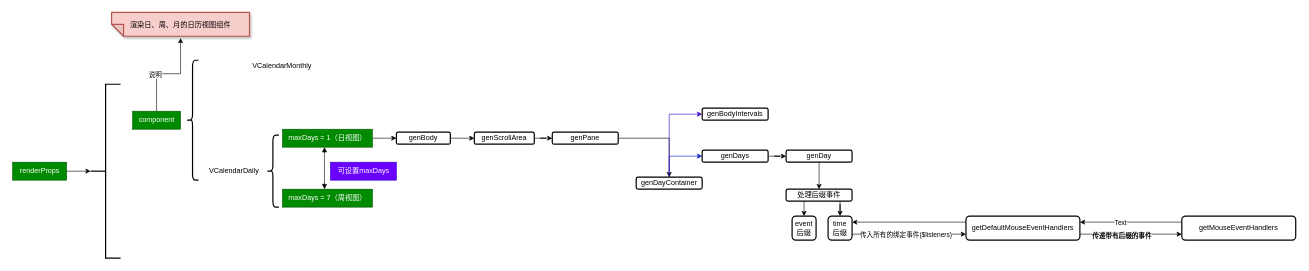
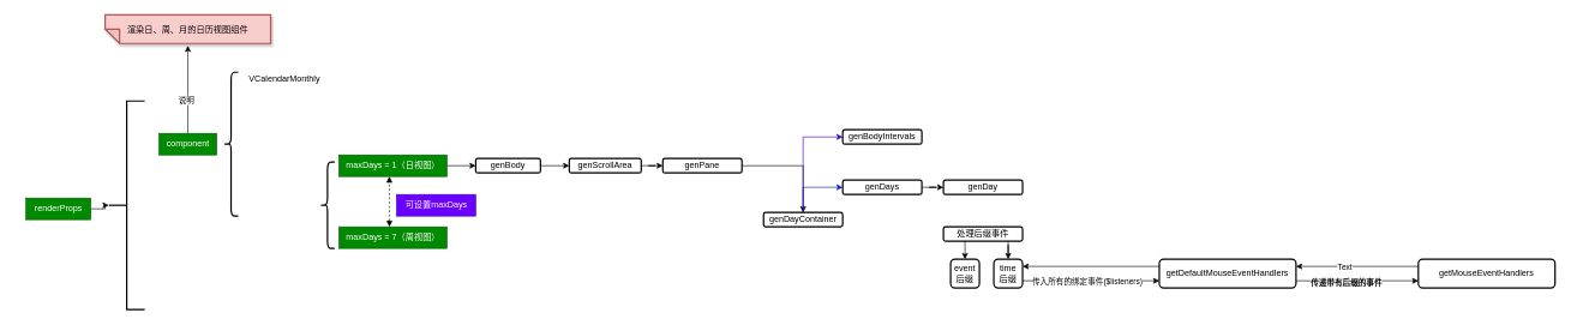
- <mxCell id="8" value="&lt;div style=&quot;text-align: justify;&quot;&gt;&lt;span style=&quot;background-color: initial;&quot;&gt;渲染日、周、月的日历视图组件&lt;/span&gt;&lt;/div&gt;" style="shape=note;whiteSpace=wrap;html=1;backgroundOutline=1;darkOpacity=0.05;fillColor=#f8cecc;strokeColor=#b85450;fillStyle=auto;direction=west;gradientDirection=north;shadow=1;size=20;pointerEvents=1;strokeWidth=2;perimeterSpacing=3;sketch=0;spacingTop=1;spacing=30;" vertex="1" parent="1"><mxGeometry x="185" y="20" width="230" height="40" as="geometry" /></mxCell>
+ <mxCell id="8" value="&lt;div style=&quot;text-align: justify;&quot;&gt;&lt;span style=&quot;background-color: initial;&quot;&gt;渲染日、周、月的日历视图组件&lt;/span&gt;&lt;/div&gt;" style="shape=note;whiteSpace=wrap;html=1;backgroundOutline=1;darkOpacity=0.05;fillColor=#f8cecc;strokeColor=#b85450;fillStyle=auto;direction=west;gradientDirection=north;shadow=1;size=20;pointerEvents=1;strokeWidth=2;perimeterSpacing=3;sketch=0;spacingTop=1;spacing=30;" vertex="1" parent="1"><mxGeometry x="145" y="20" width="230" height="40" as="geometry" /></mxCell>
- <mxCell id="10" value="VCalendarMonthly" style="text;html=1;align=center;verticalAlign=middle;resizable=0;points=[];autosize=1;strokeColor=none;fillColor=none;" vertex="1" parent="1"><mxGeometry x="409" y="95" width="120" height="30" as="geometry" /></mxCell>
+ <mxCell id="10" value="VCalendarMonthly" style="text;html=1;align=center;verticalAlign=middle;resizable=0;points=[];autosize=1;strokeColor=none;fillColor=none;" vertex="1" parent="1"><mxGeometry x="334" y="95" width="120" height="30" as="geometry" /></mxCell>
- <mxCell id="16" value="" style="endArrow=block;startArrow=block;endFill=1;startFill=1;html=1;rounded=0;entryX=0.467;entryY=1;entryDx=0;entryDy=0;entryPerimeter=0;exitX=0.467;exitY=0;exitDx=0;exitDy=0;exitPerimeter=0;fontFamily=Helvetica;" edge="1" parent="1" source="15" target="14"><mxGeometry width="160" relative="1" as="geometry"><mxPoint x="480" y="380" as="sourcePoint" /><mxPoint x="535" y="260" as="targetPoint" /><Array as="points"><mxPoint x="540" y="280" /></Array></mxGeometry></mxCell>
+ <mxCell id="16" value="" style="endArrow=block;startArrow=block;endFill=1;startFill=1;html=1;rounded=0;entryX=0.467;entryY=1;entryDx=0;entryDy=0;entryPerimeter=0;exitX=0.467;exitY=0;exitDx=0;exitDy=0;exitPerimeter=0;fontFamily=Helvetica;dashed=1;" edge="1" parent="1" source="15" target="14"><mxGeometry width="160" relative="1" as="geometry"><mxPoint x="480" y="380" as="sourcePoint" /><mxPoint x="535" y="260" as="targetPoint" /><Array as="points"><mxPoint x="540" y="280" /></Array></mxGeometry></mxCell>
- <mxCell id="4" value="renderProps" style="text;html=1;align=center;verticalAlign=middle;resizable=0;points=[];autosize=1;strokeColor=#005700;fillColor=#008a00;fontColor=#ffffff;" vertex="1" parent="1"><mxGeometry x="20" y="270" width="90" height="30" as="geometry" /></mxCell>
+ <mxCell id="4" value="renderProps" style="text;html=1;align=center;verticalAlign=middle;resizable=0;points=[];autosize=1;strokeColor=#005700;fillColor=#008a00;fontColor=#ffffff;" vertex="1" parent="1"><mxGeometry x="35" y="275" width="90" height="30" as="geometry" /></mxCell>
- <mxCell id="11" value="VCalendarDaily" style="text;html=1;align=center;verticalAlign=middle;resizable=0;points=[];autosize=1;strokeColor=none;fillColor=none;" vertex="1" parent="1"><mxGeometry x="334" y="270" width="110" height="30" as="geometry" /></mxCell>
- <mxCell id="30" value="" style="edgeStyle=orthogonalEdgeStyle;rounded=0;orthogonalLoop=1;jettySize=auto;html=1;fontFamily=Helvetica;" edge="1" parent="1" source="31" target="34"><mxGeometry relative="1" as="geometry" /></mxCell>
